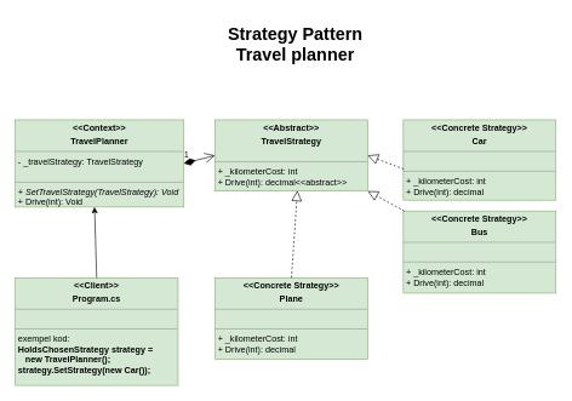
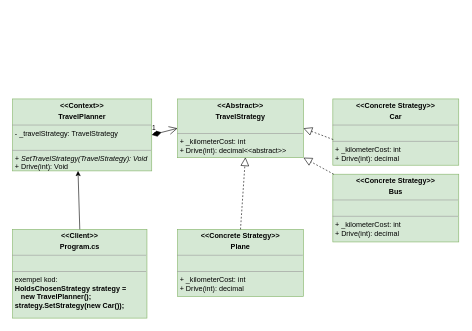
- <mxCell id="13" value="Strategy Pattern&lt;br&gt;Travel planner" style="text;strokeColor=none;fillColor=none;html=1;fontSize=24;fontStyle=1;verticalAlign=middle;align=center;" parent="1" vertex="1"><mxGeometry x="213" y="20" width="384" height="82" as="geometry" /></mxCell>
